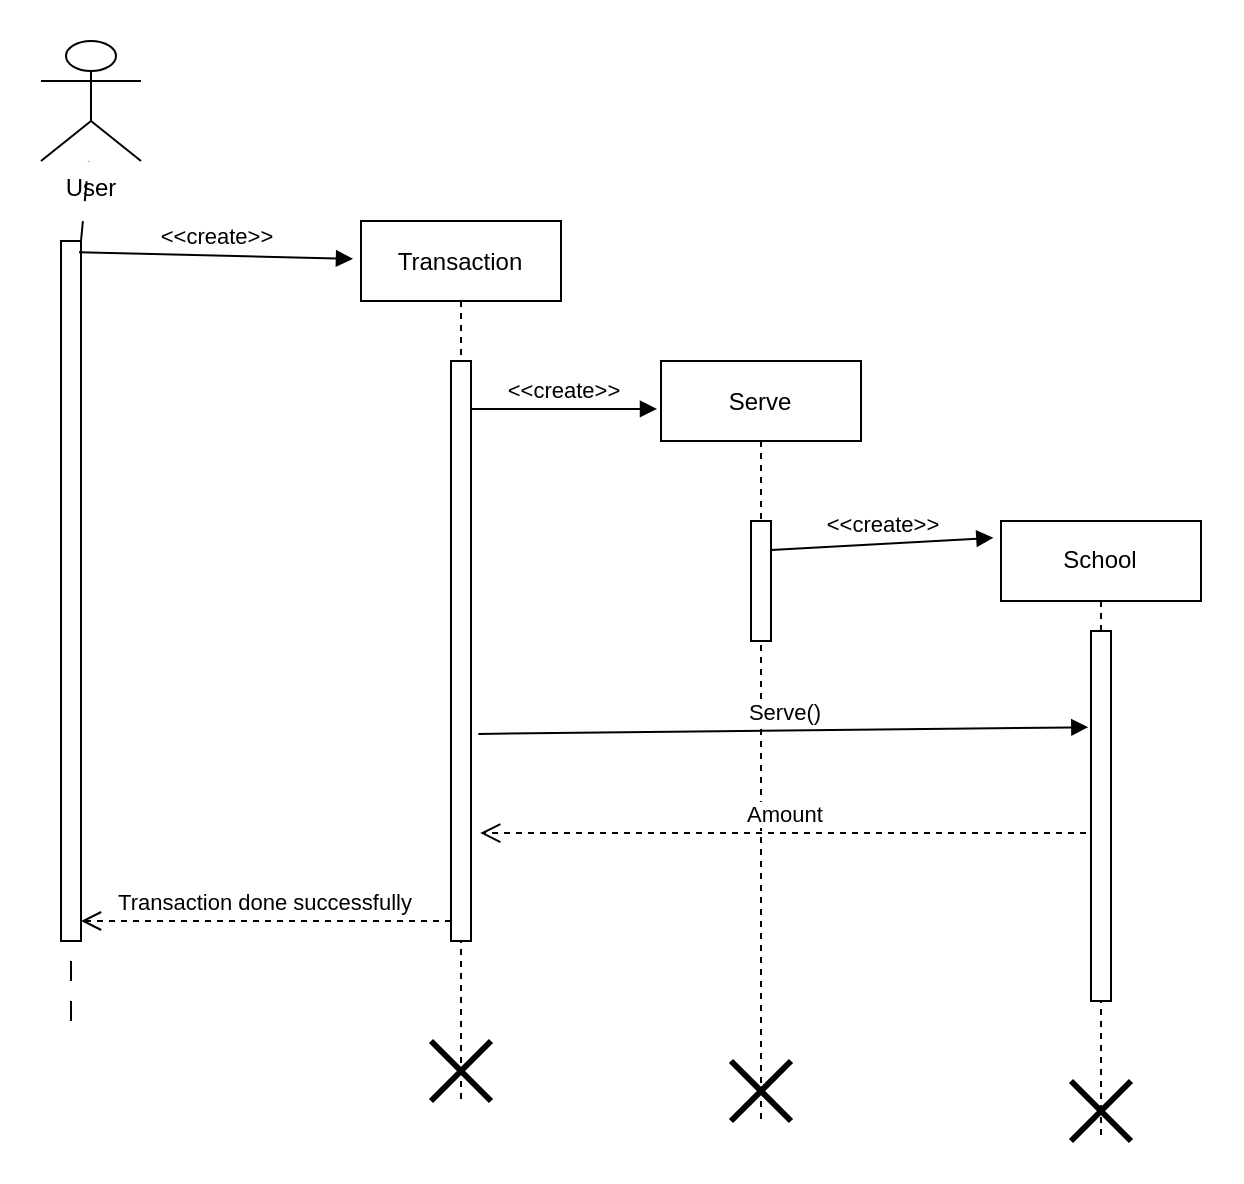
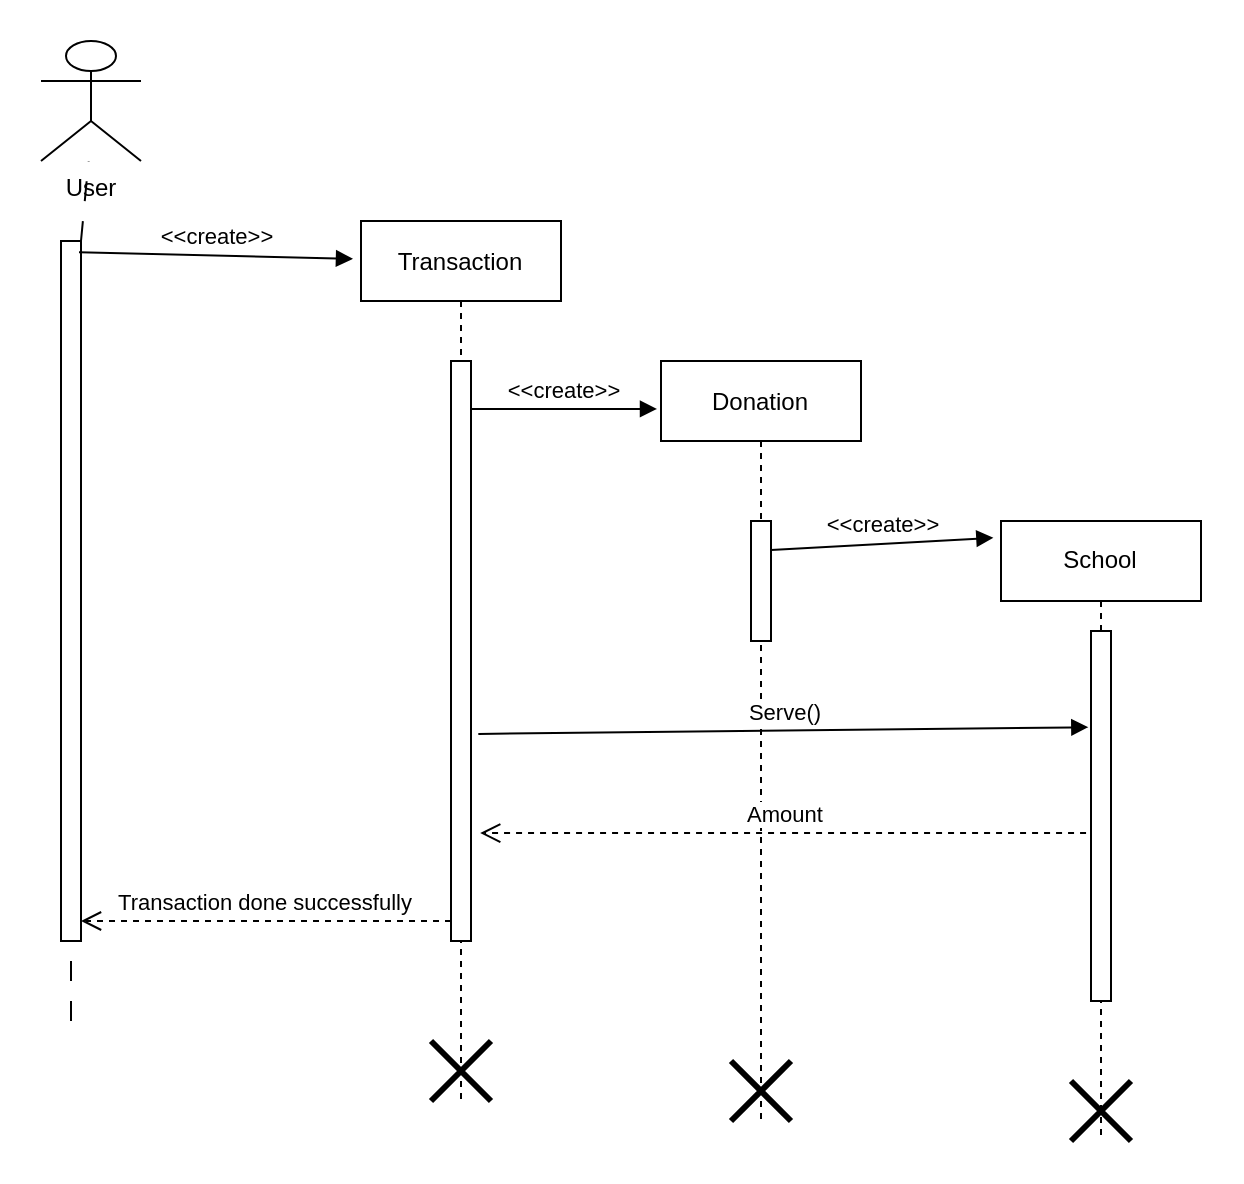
- <mxCell id="5" value="Serve" style="shape=umlLifeline;perimeter=lifelinePerimeter;container=1;collapsible=0;recursiveResize=0;rounded=0;shadow=0;strokeWidth=1;" parent="1" vertex="1"><mxGeometry x="330" y="180" width="100" height="380" as="geometry" /></mxCell>
+ <mxCell id="5" value="Donation" style="shape=umlLifeline;perimeter=lifelinePerimeter;container=1;collapsible=0;recursiveResize=0;rounded=0;shadow=0;strokeWidth=1;" parent="1" vertex="1"><mxGeometry x="330" y="180" width="100" height="380" as="geometry" /></mxCell>
